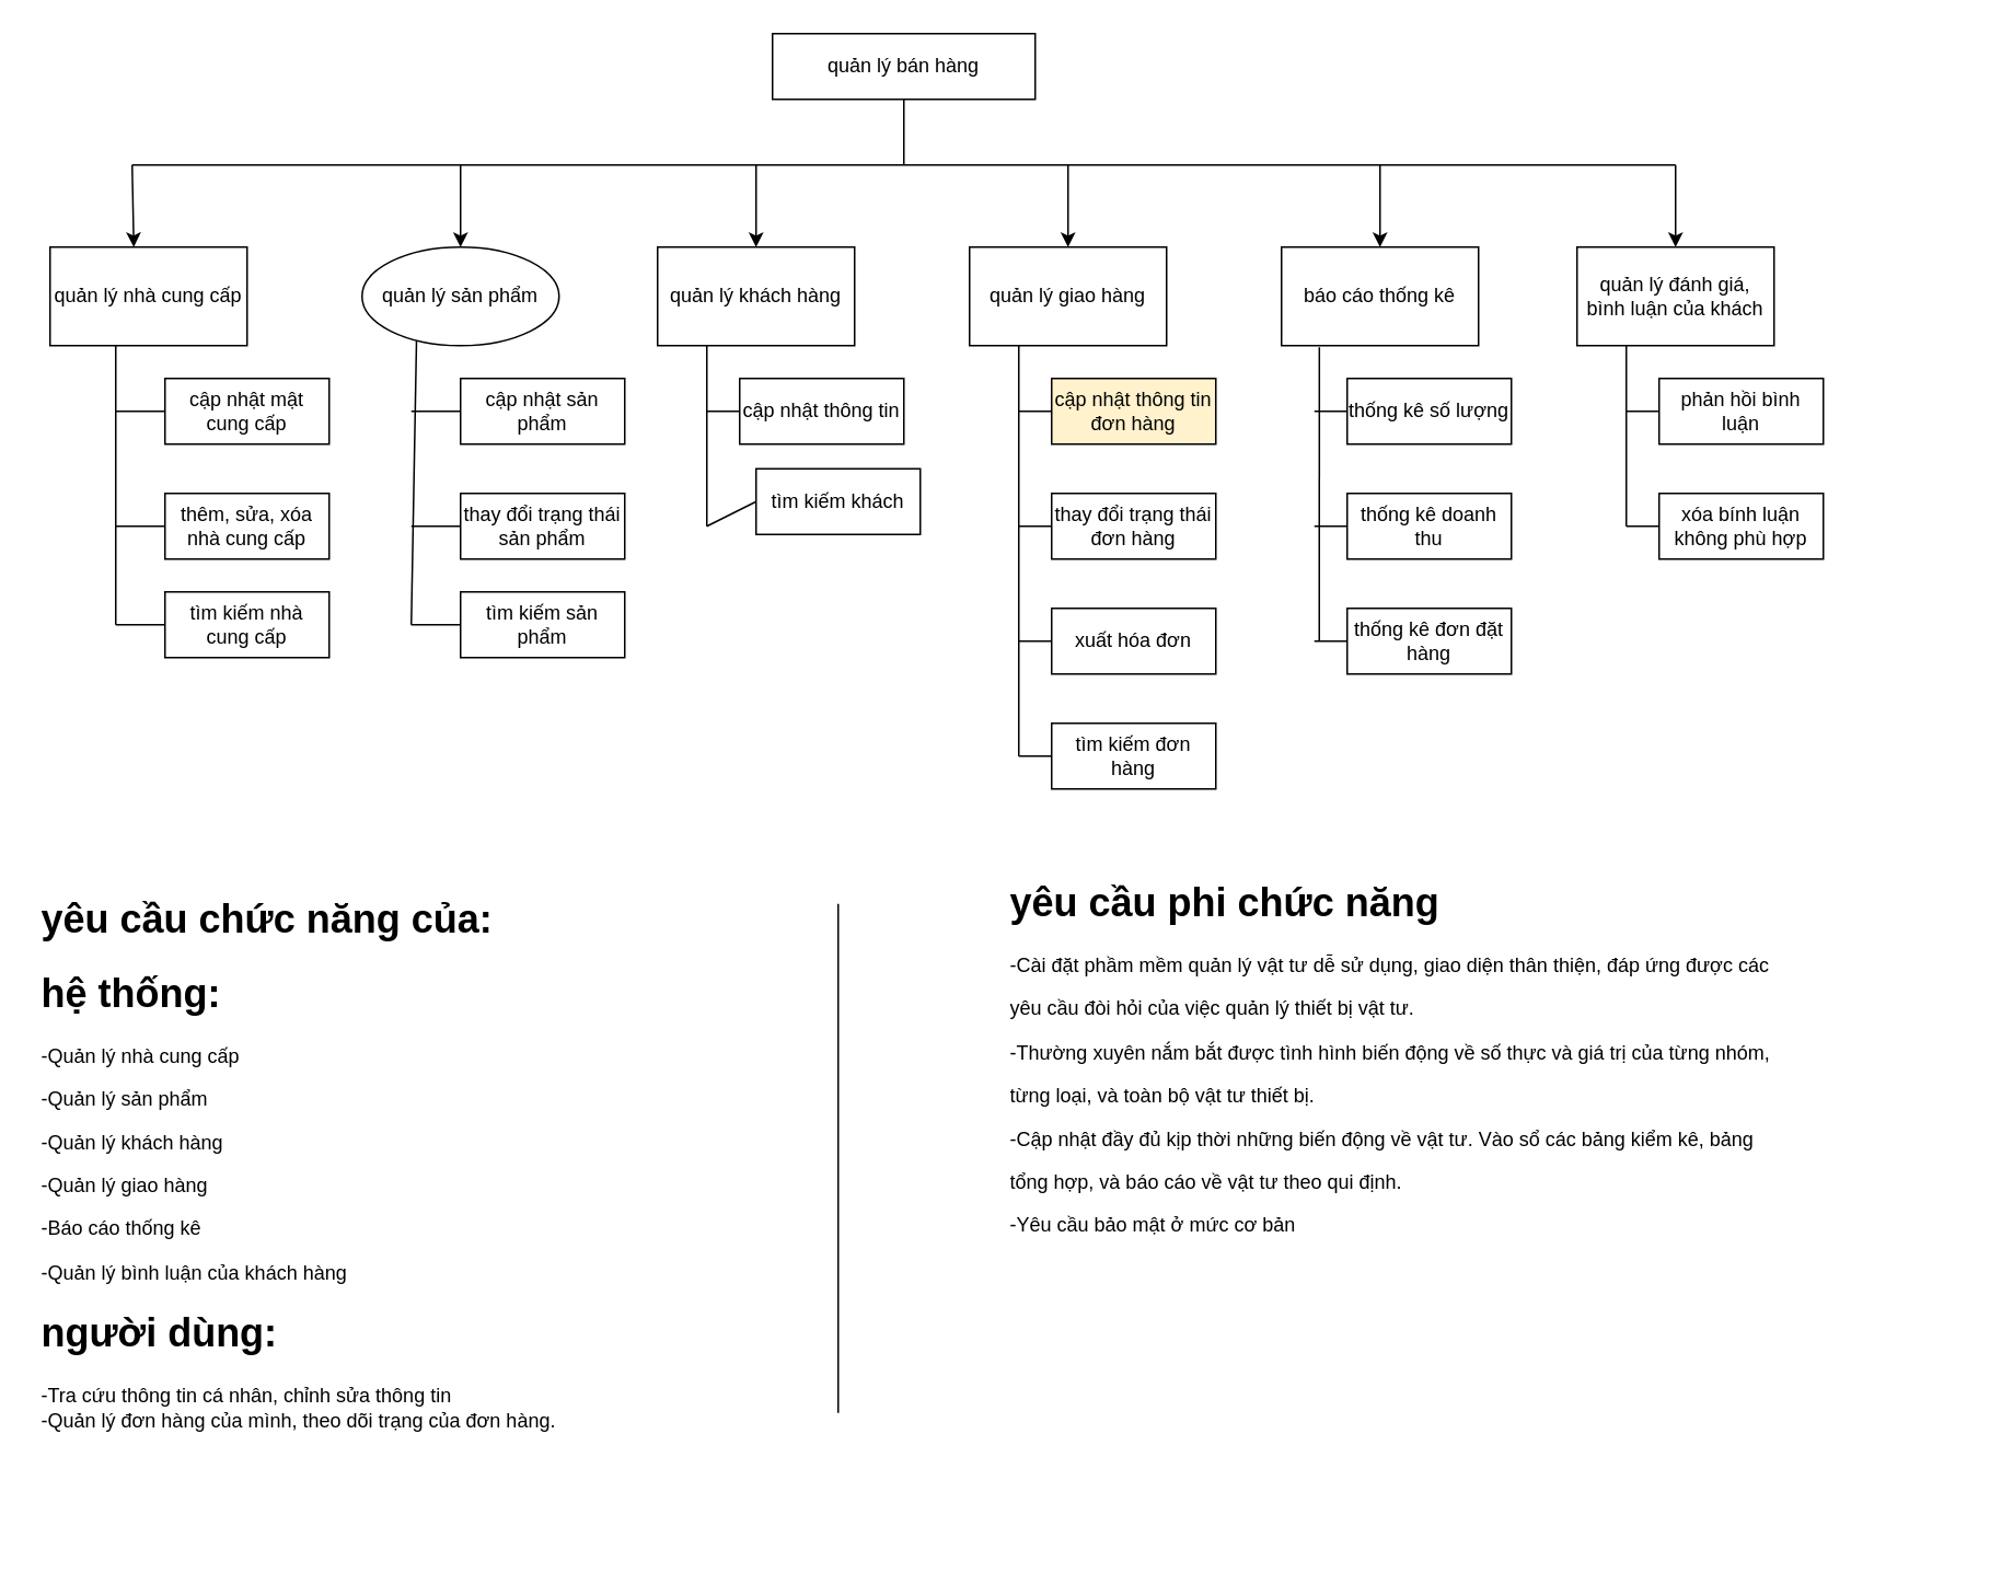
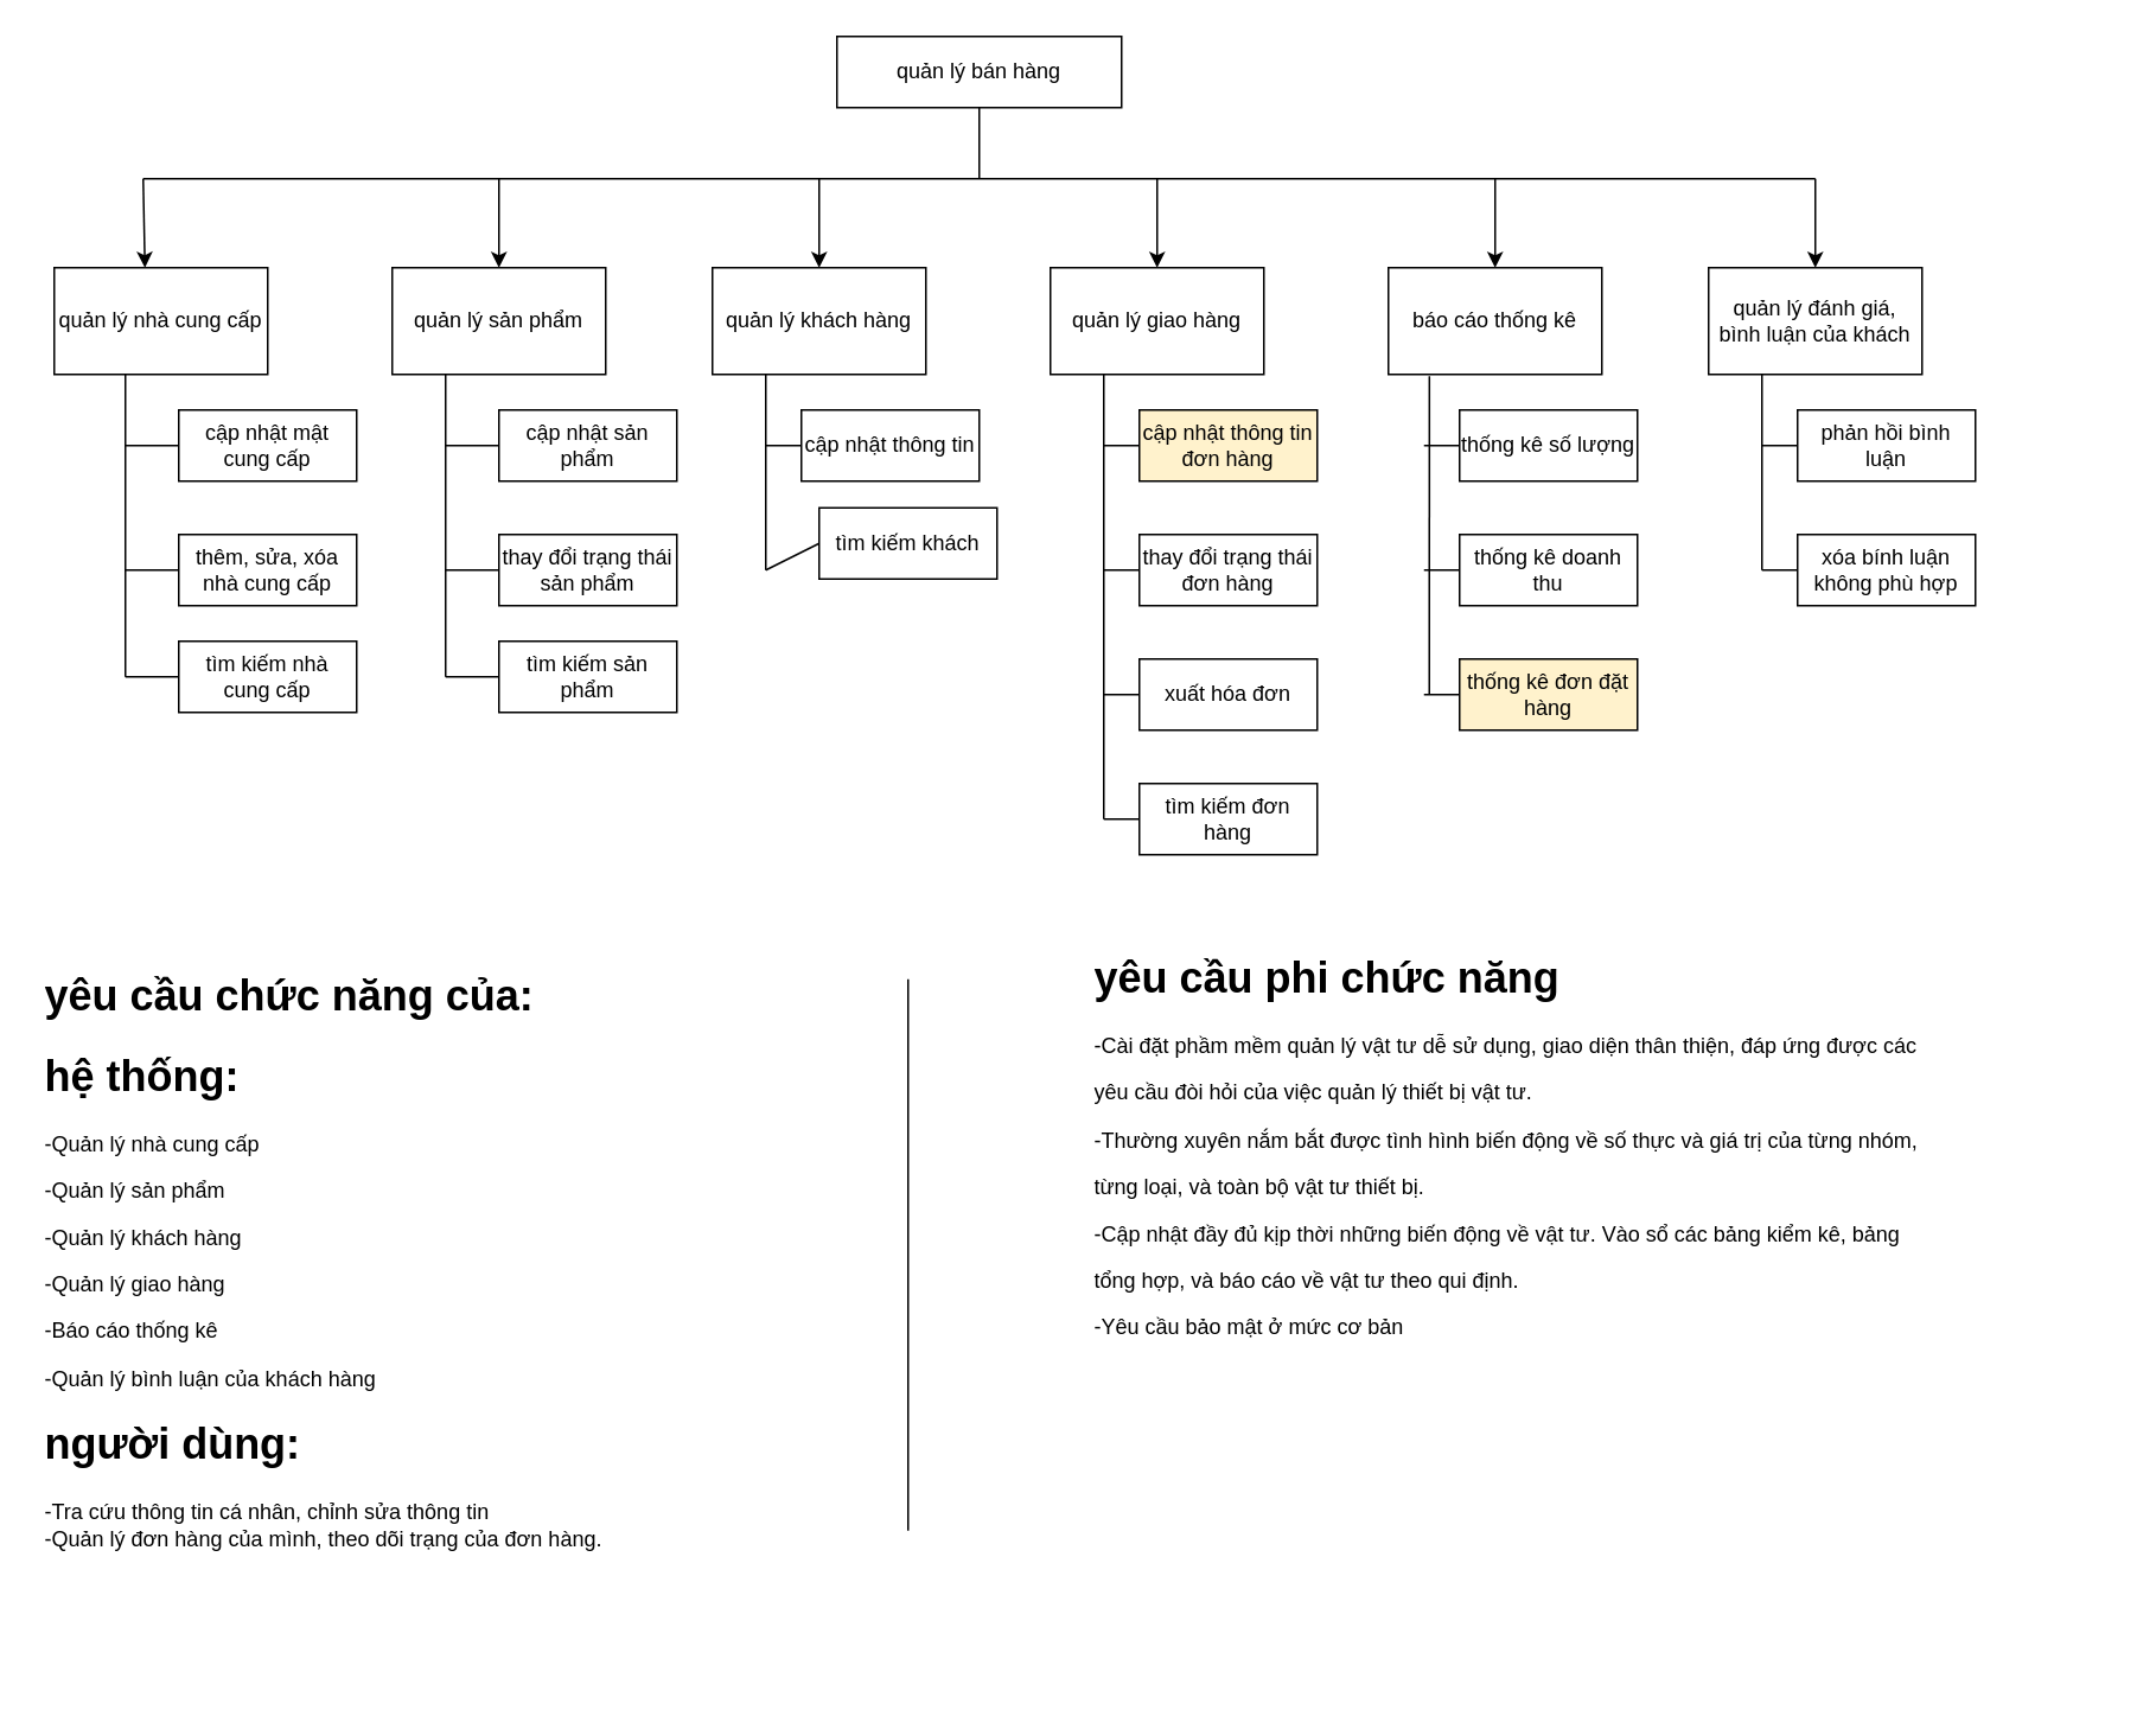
- <mxCell id="4" value="quản lý sản phẩm" style="ellipse;whiteSpace=wrap;html=1;" parent="1" vertex="1"><mxGeometry x="220" y="150" width="120" height="60" as="geometry" /></mxCell>
+ <mxCell id="4" value="quản lý sản phẩm" style="rounded=0;whiteSpace=wrap;html=1;" parent="1" vertex="1"><mxGeometry x="220" y="150" width="120" height="60" as="geometry" /></mxCell>
- <mxCell id="20" value="thống kê đơn đặt hàng" style="rounded=0;whiteSpace=wrap;html=1;" parent="1" vertex="1"><mxGeometry x="820" y="370" width="100" height="40" as="geometry" /></mxCell>
+ <mxCell id="20" value="thống kê đơn đặt hàng" style="rounded=0;whiteSpace=wrap;html=1;fillColor=#fff2cc;" parent="1" vertex="1"><mxGeometry x="820" y="370" width="100" height="40" as="geometry" /></mxCell>
